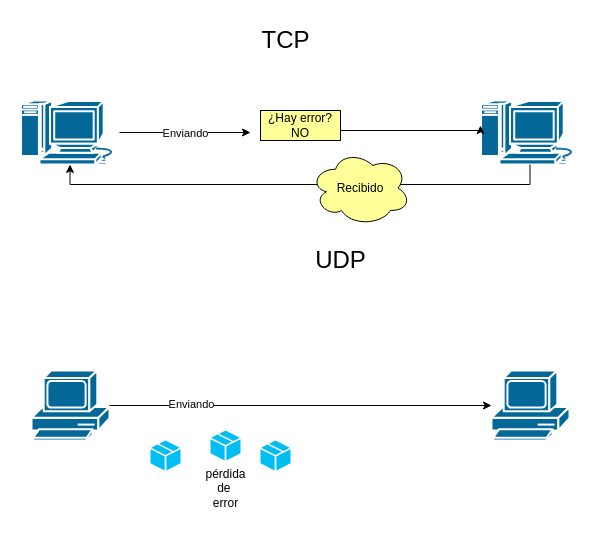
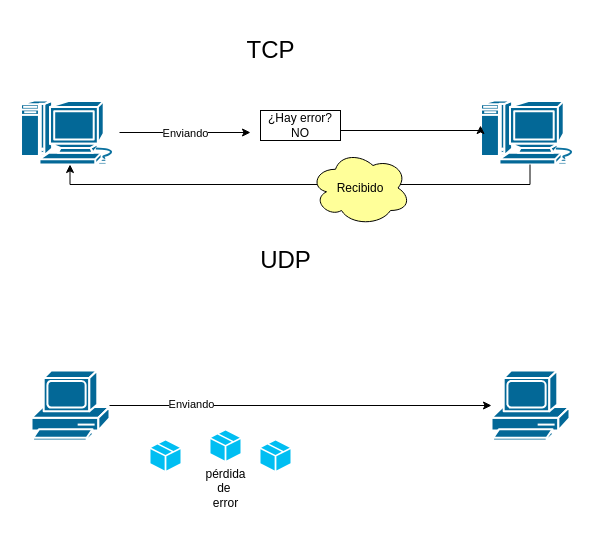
- <mxCell id="5" value="&lt;font style=&quot;font-size: 24px;&quot;&gt;TCP&lt;/font&gt;" style="text;html=1;align=center;verticalAlign=middle;resizable=0;points=[];autosize=1;strokeColor=none;fillColor=none;" vertex="1" parent="1"><mxGeometry x="250" y="20" width="70" height="40" as="geometry" /></mxCell>
+ <mxCell id="5" value="&lt;font style=&quot;font-size: 24px;&quot;&gt;TCP&lt;/font&gt;" style="text;html=1;align=center;verticalAlign=middle;resizable=0;points=[];autosize=1;strokeColor=none;fillColor=none;" vertex="1" parent="1"><mxGeometry x="235" y="30" width="70" height="40" as="geometry" /></mxCell>
- <mxCell id="7" value="¿Hay error?&lt;div&gt;NO&lt;/div&gt;" style="rounded=0;whiteSpace=wrap;html=1;fillColor=#ffff99;" vertex="1" parent="1"><mxGeometry x="260" y="110" width="80" height="30" as="geometry" /></mxCell>
+ <mxCell id="7" value="¿Hay error?&lt;div&gt;NO&lt;/div&gt;" style="rounded=0;whiteSpace=wrap;html=1;" vertex="1" parent="1"><mxGeometry x="260" y="110" width="80" height="30" as="geometry" /></mxCell>
- <mxCell id="6" value="&lt;font style=&quot;font-size: 24px;&quot;&gt;UDP&lt;/font&gt;" style="text;html=1;align=center;verticalAlign=middle;resizable=0;points=[];autosize=1;strokeColor=none;fillColor=none;" vertex="1" parent="1"><mxGeometry x="305" y="240" width="70" height="40" as="geometry" /></mxCell>
+ <mxCell id="6" value="&lt;font style=&quot;font-size: 24px;&quot;&gt;UDP&lt;/font&gt;" style="text;html=1;align=center;verticalAlign=middle;resizable=0;points=[];autosize=1;strokeColor=none;fillColor=none;" vertex="1" parent="1"><mxGeometry x="250" y="240" width="70" height="40" as="geometry" /></mxCell>
